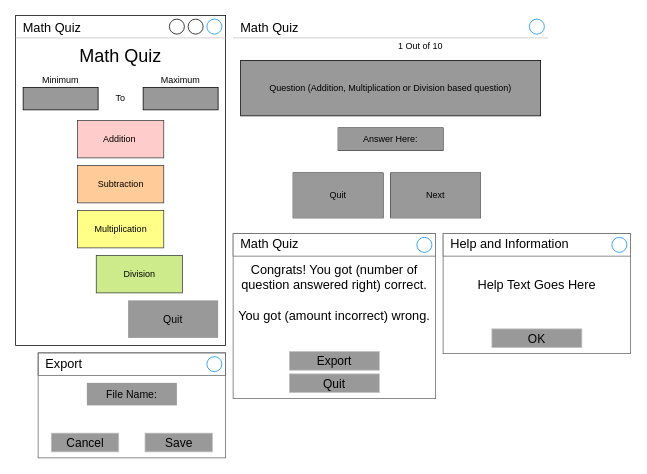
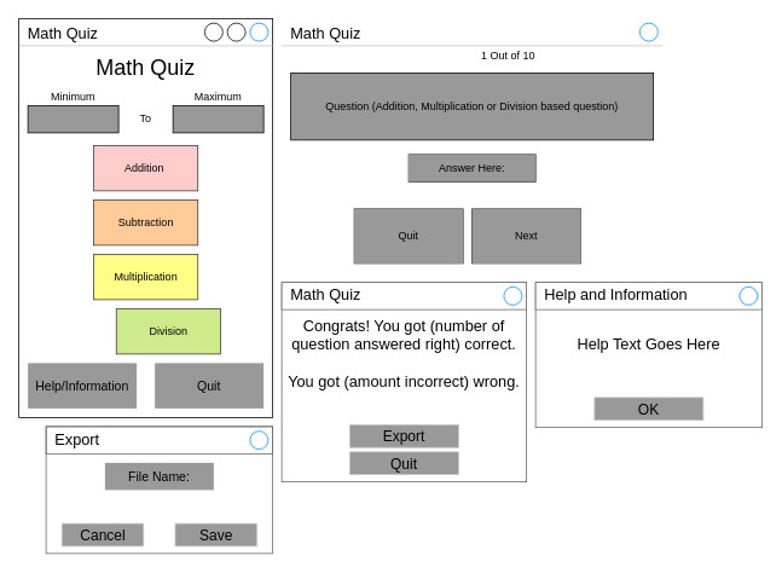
+ <mxCell id="7" value="&lt;font style=&quot;font-size: 14px&quot; color=&quot;#000000&quot;&gt;Help/Information&lt;/font&gt;" style="text;html=1;strokeColor=none;fillColor=#999999;align=center;verticalAlign=middle;whiteSpace=wrap;rounded=0;" parent="1" vertex="1"><mxGeometry x="30" y="400" width="120" height="50" as="geometry" /></mxCell>
